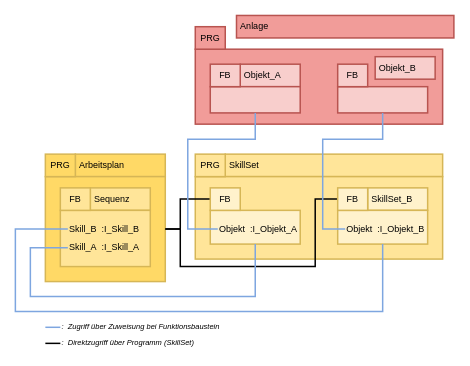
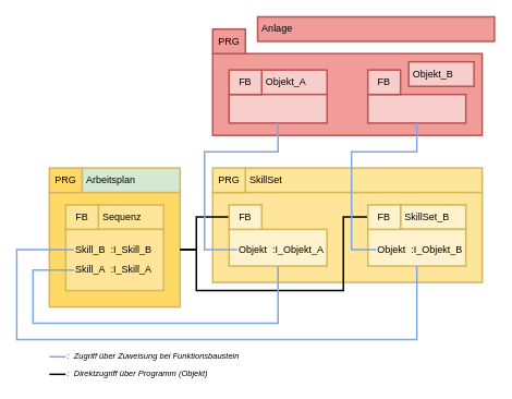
- <mxCell id="2" value="&amp;nbsp;Arbeitsplan" style="rounded=0;whiteSpace=wrap;html=1;fillColor=#FFD966;strokeColor=#d6b656;align=left;strokeWidth=2;" vertex="1" parent="1"><mxGeometry x="100" y="205" width="120" height="30" as="geometry" /></mxCell>
+ <mxCell id="2" value="&amp;nbsp;Arbeitsplan" style="rounded=0;whiteSpace=wrap;html=1;fillColor=#d5e8d4;strokeColor=#d6b656;align=left;strokeWidth=2;" vertex="1" parent="1"><mxGeometry x="100" y="205" width="120" height="30" as="geometry" /></mxCell>
- <mxCell id="39" value="&lt;font style=&quot;font-size: 10px;&quot;&gt;&lt;i&gt;:&amp;nbsp; Direktzugriff über Programm (SkillSet)&lt;/i&gt;&lt;/font&gt;" style="text;html=1;align=left;verticalAlign=middle;whiteSpace=wrap;rounded=0;" vertex="1" parent="35"><mxGeometry x="20" y="21" width="250" height="20" as="geometry" /></mxCell>
+ <mxCell id="39" value="&lt;font style=&quot;font-size: 10px;&quot;&gt;&lt;i&gt;:&amp;nbsp; Direktzugriff über Programm (Objekt)&lt;/i&gt;&lt;/font&gt;" style="text;html=1;align=left;verticalAlign=middle;whiteSpace=wrap;rounded=0;" vertex="1" parent="35"><mxGeometry x="20" y="21" width="250" height="20" as="geometry" /></mxCell>
